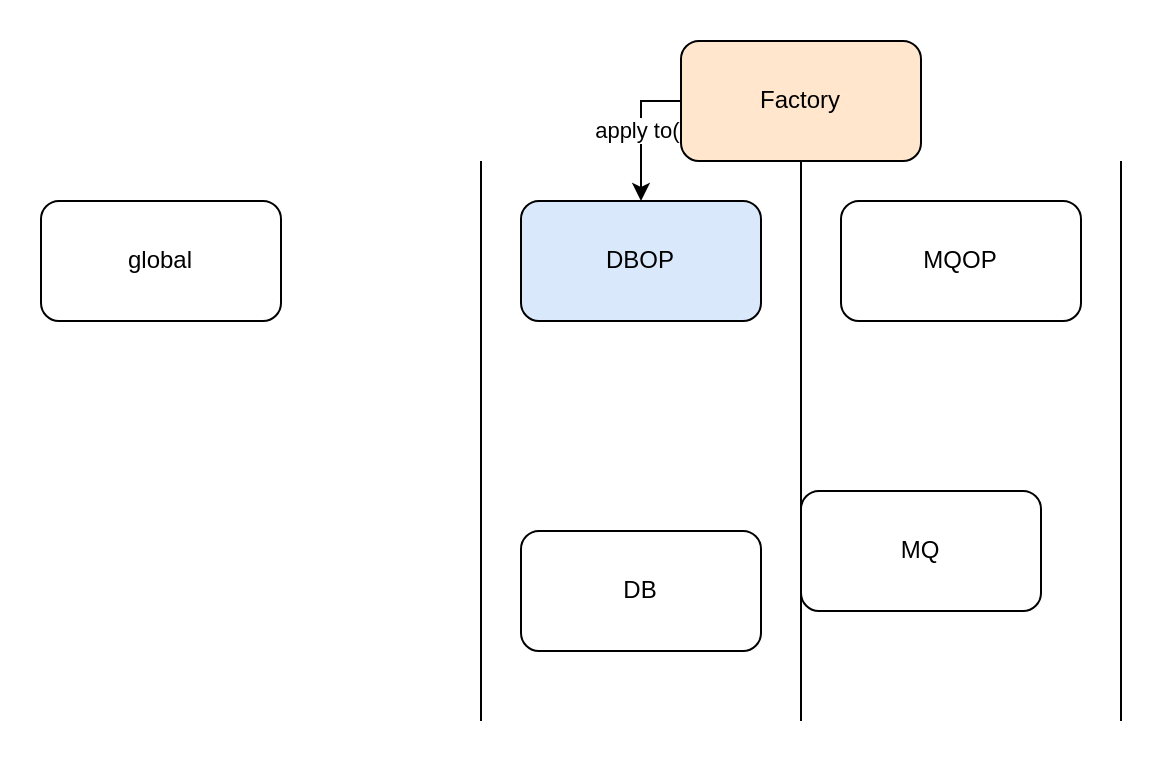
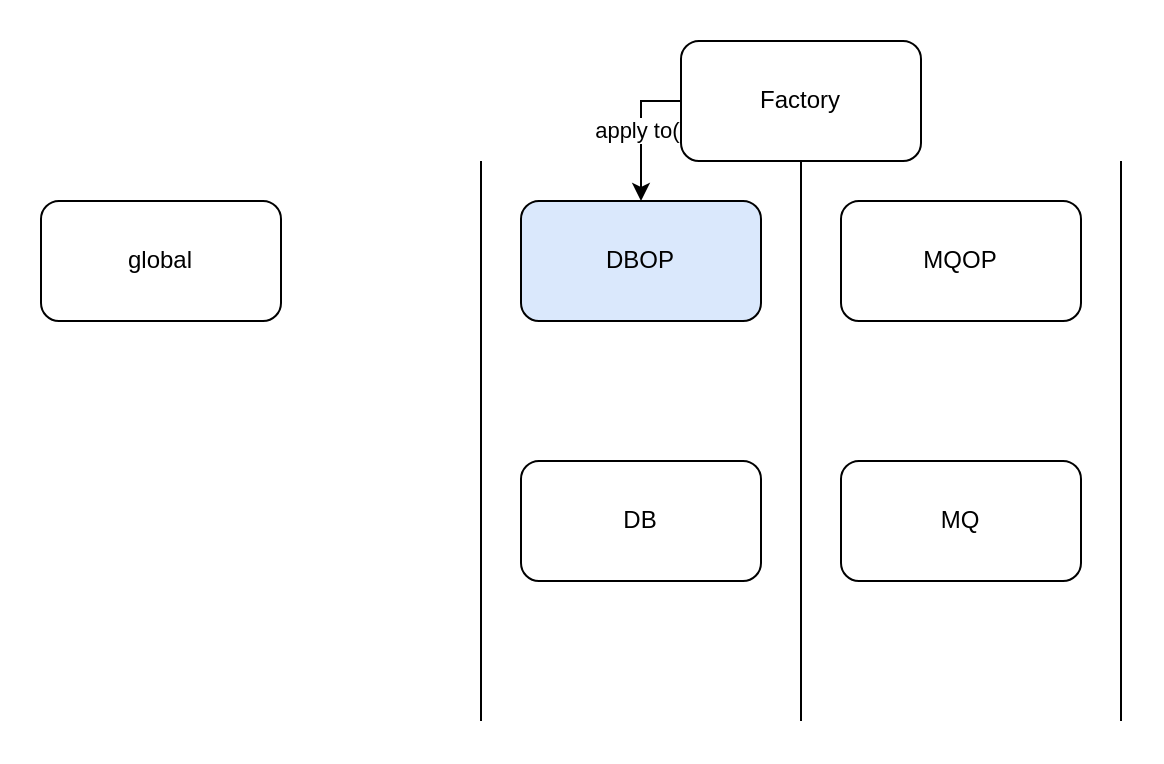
- <mxCell id="11" value="Factory" style="rounded=1;whiteSpace=wrap;html=1;fillColor=#ffe6cc;" parent="1" vertex="1"><mxGeometry x="340" y="20" width="120" height="60" as="geometry" /></mxCell>
+ <mxCell id="11" value="Factory" style="rounded=1;whiteSpace=wrap;html=1;" parent="1" vertex="1"><mxGeometry x="340" y="20" width="120" height="60" as="geometry" /></mxCell>
- <mxCell id="8" value="MQ" style="rounded=1;whiteSpace=wrap;html=1;" parent="1" vertex="1"><mxGeometry x="400" y="245" width="120" height="60" as="geometry" /></mxCell>
+ <mxCell id="8" value="MQ" style="rounded=1;whiteSpace=wrap;html=1;" parent="1" vertex="1"><mxGeometry x="420" y="230" width="120" height="60" as="geometry" /></mxCell>
- <mxCell id="7" value="DB" style="rounded=1;whiteSpace=wrap;html=1;" parent="1" vertex="1"><mxGeometry x="260" y="265" width="120" height="60" as="geometry" /></mxCell>
+ <mxCell id="7" value="DB" style="rounded=1;whiteSpace=wrap;html=1;" parent="1" vertex="1"><mxGeometry x="260" y="230" width="120" height="60" as="geometry" /></mxCell>
